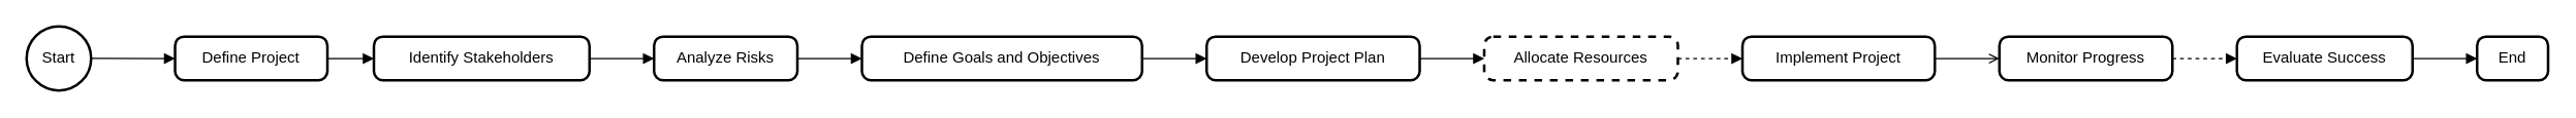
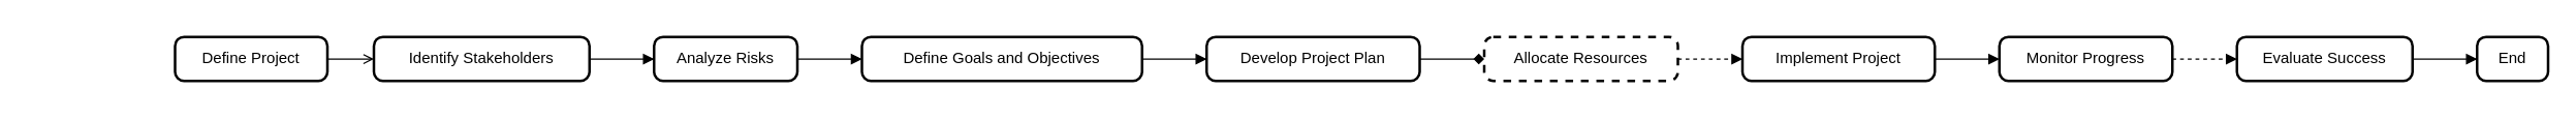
- <mxCell id="2" value="Start" style="ellipse;aspect=fixed;strokeWidth=2;whiteSpace=wrap;" vertex="1" parent="1"><mxGeometry width="50" height="50" as="geometry" x="20" y="20" /></mxCell>
- <mxCell id="13" value="" style="curved=1;startArrow=none;endArrow=block;exitX=1.007;exitY=0.503;entryX=0.003;entryY=0.505;" edge="1" parent="1" source="2" target="3"><mxGeometry relative="1" as="geometry"><Array as="points" /></mxGeometry></mxCell>
- <mxCell id="14" value="" style="curved=1;startArrow=none;endArrow=block;exitX=1.007;exitY=0.505;entryX=-0.001;entryY=0.505;" edge="1" parent="1" source="3" target="4"><mxGeometry relative="1" as="geometry"><Array as="points" /></mxGeometry></mxCell>
+ <mxCell id="14" value="" style="curved=1;startArrow=none;endArrow=open;exitX=1.007;exitY=0.505;entryX=-0.001;entryY=0.505;" edge="1" parent="1" source="3" target="4"><mxGeometry relative="1" as="geometry"><Array as="points" /></mxGeometry></mxCell>
- <mxCell id="18" value="" style="curved=1;startArrow=none;endArrow=block;exitX=1.0;exitY=0.505;entryX=0.0;entryY=0.505;" edge="1" parent="1" source="7" target="8"><mxGeometry relative="1" as="geometry"><Array as="points" /></mxGeometry></mxCell>
+ <mxCell id="18" value="" style="curved=1;startArrow=none;endArrow=diamond;exitX=1.0;exitY=0.505;entryX=0.0;entryY=0.505;" edge="1" parent="1" source="7" target="8"><mxGeometry relative="1" as="geometry"><Array as="points" /></mxGeometry></mxCell>
- <mxCell id="20" value="" style="curved=1;startArrow=none;endArrow=open;exitX=1.002;exitY=0.505;entryX=0.002;entryY=0.505;" edge="1" parent="1" source="9" target="10"><mxGeometry relative="1" as="geometry"><Array as="points" /></mxGeometry></mxCell>
+ <mxCell id="20" value="" style="curved=1;startArrow=none;endArrow=block;exitX=1.002;exitY=0.505;entryX=0.002;entryY=0.505;" edge="1" parent="1" source="9" target="10"><mxGeometry relative="1" as="geometry"><Array as="points" /></mxGeometry></mxCell>
